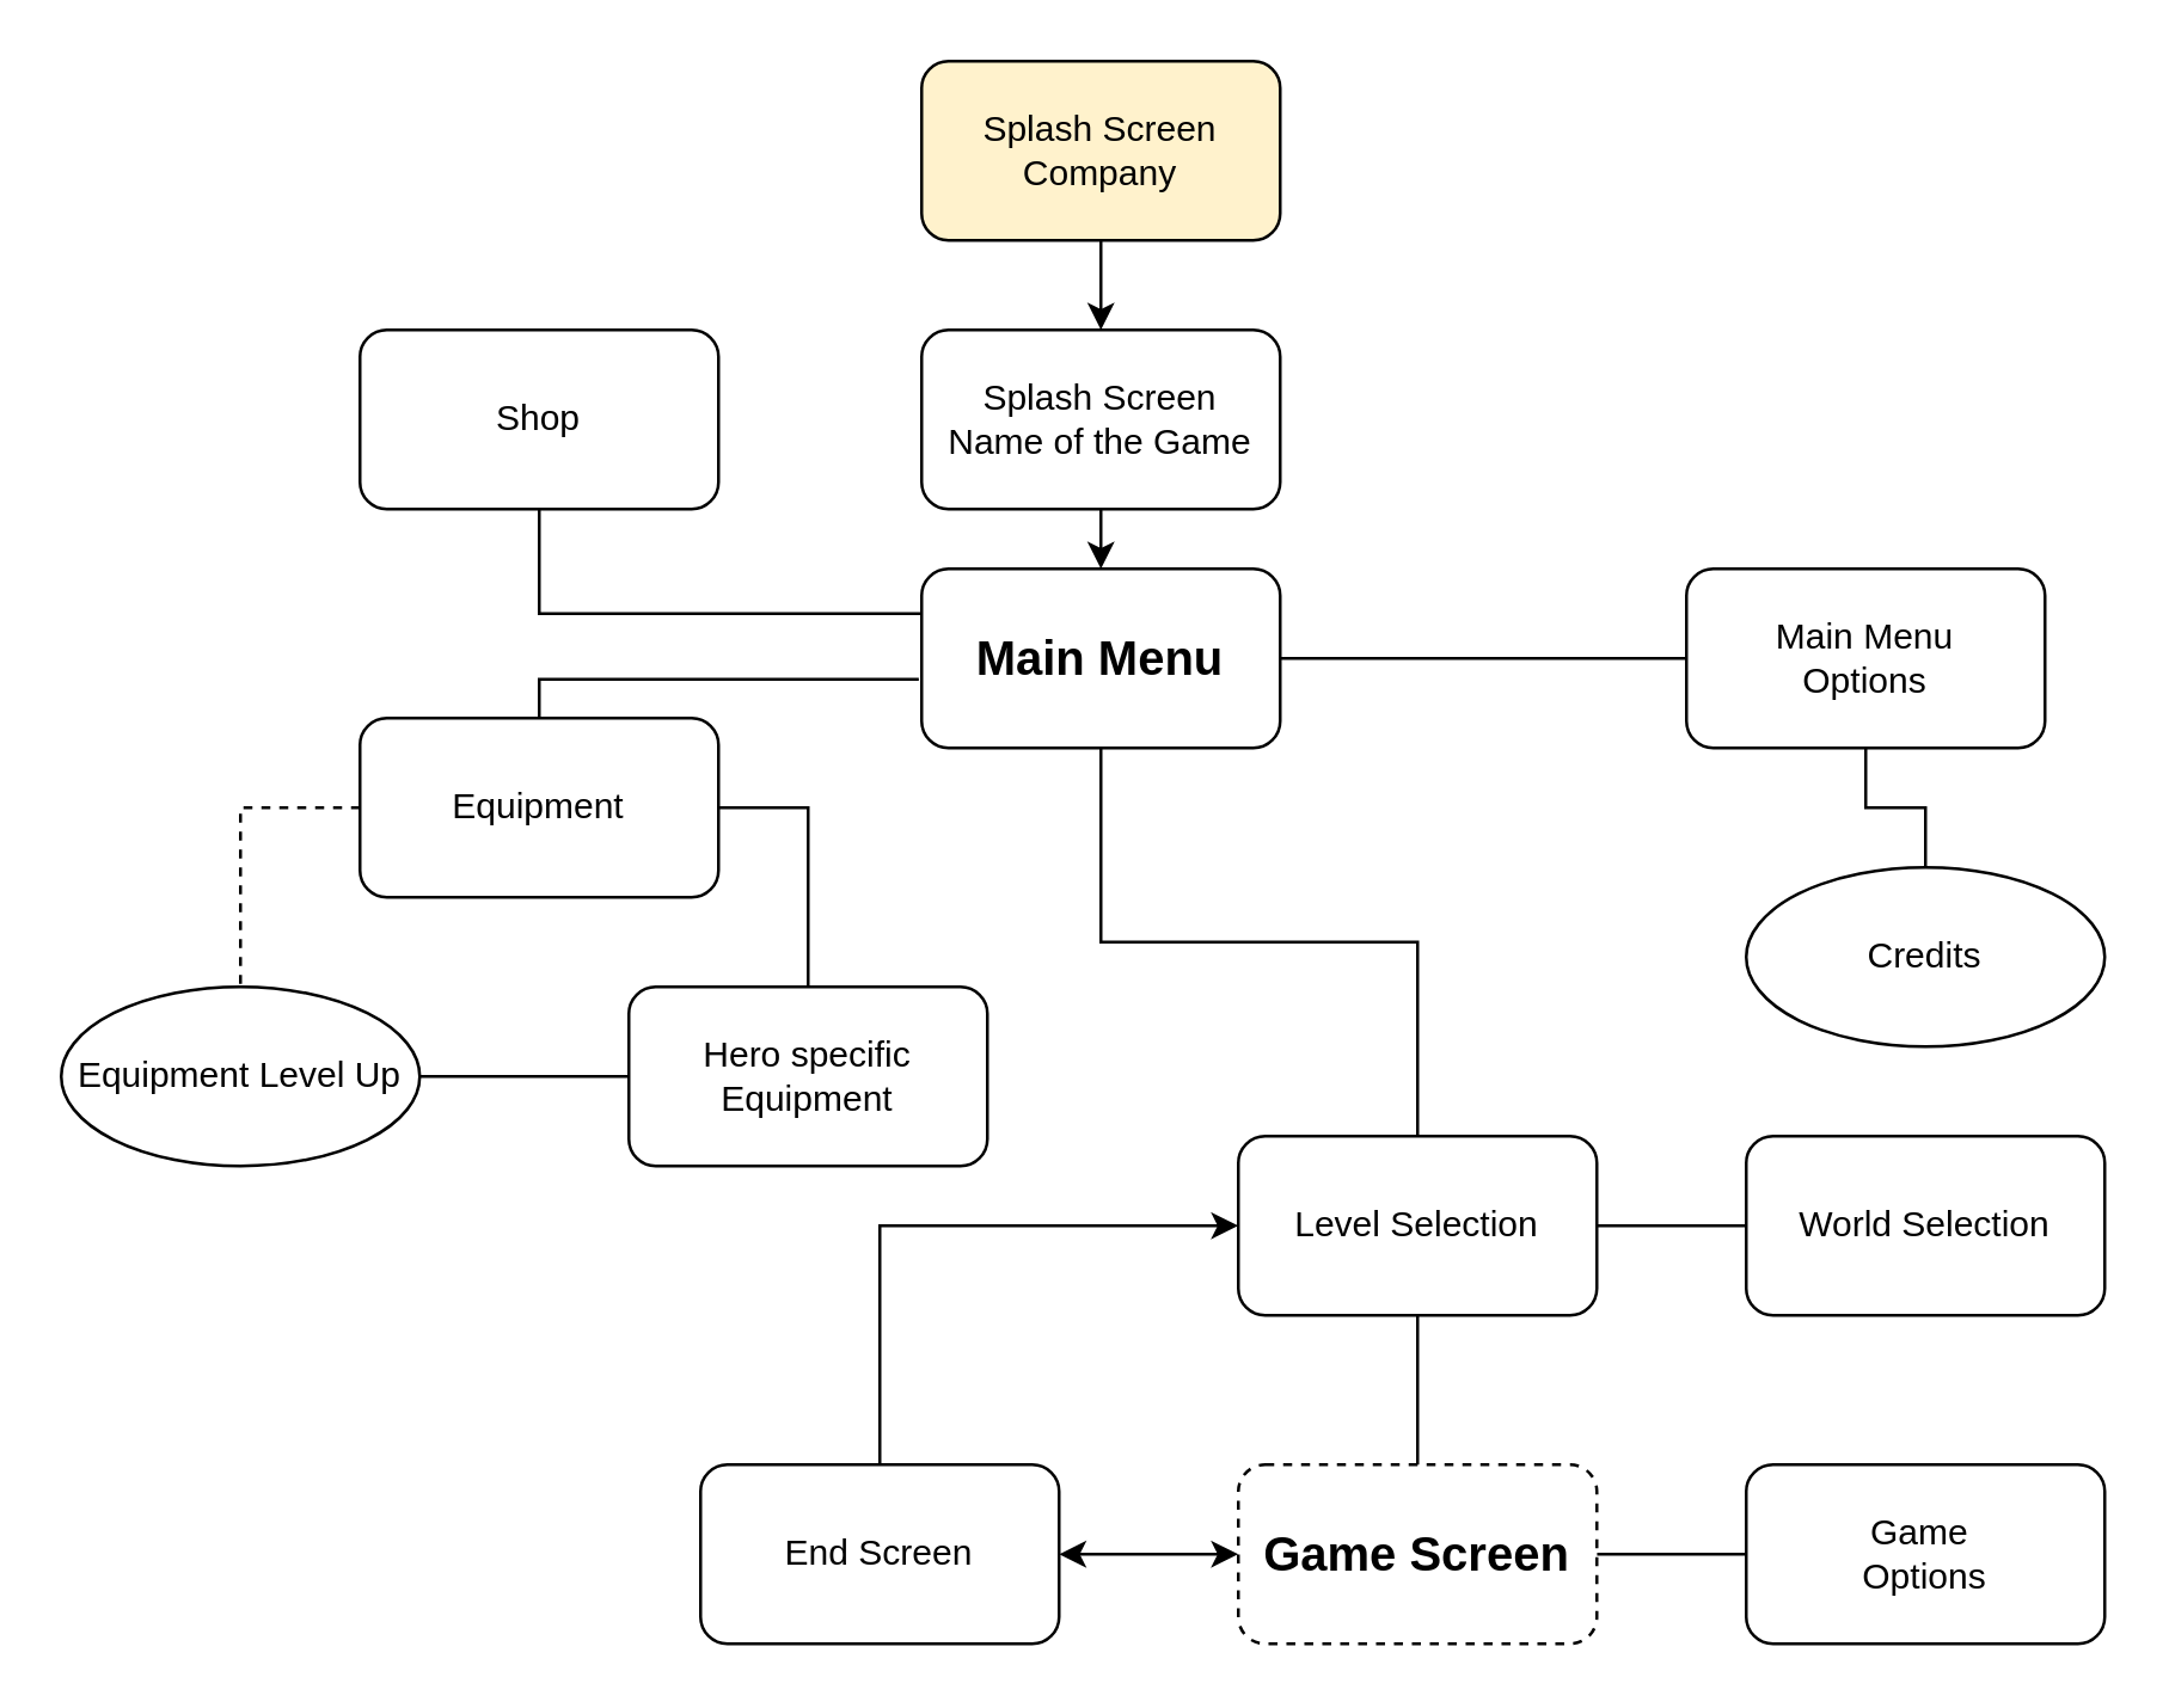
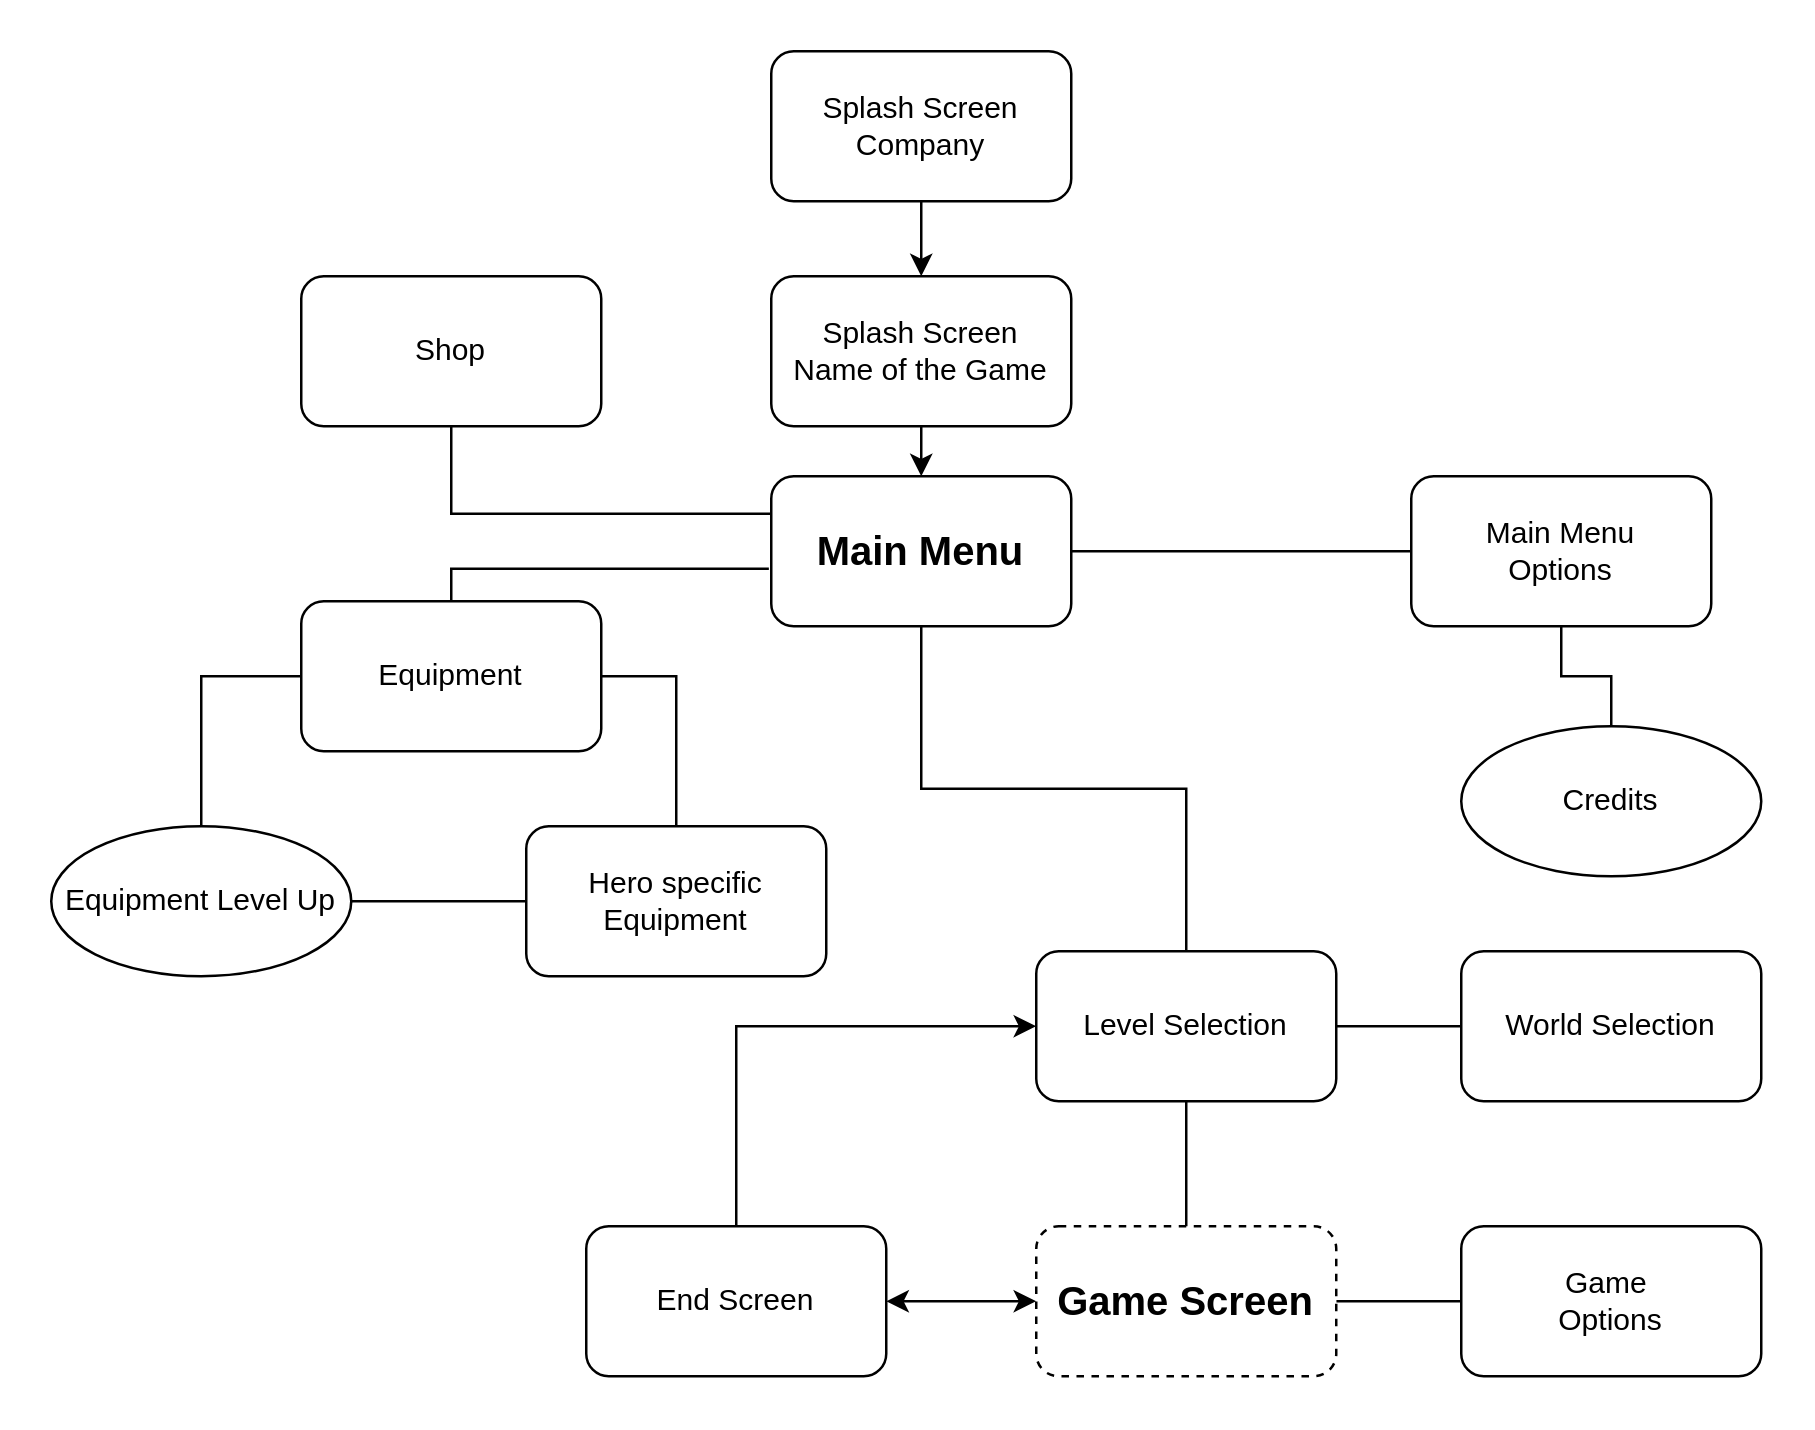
- <mxCell id="3" value="Splash Screen&lt;br&gt;Company" style="rounded=1;whiteSpace=wrap;html=1;fillColor=#fff2cc;" vertex="1" parent="1"><mxGeometry x="308" y="20" width="120" height="60" as="geometry" /></mxCell>
+ <mxCell id="3" value="Splash Screen&lt;br&gt;Company" style="rounded=1;whiteSpace=wrap;html=1;" vertex="1" parent="1"><mxGeometry x="308" y="20" width="120" height="60" as="geometry" /></mxCell>
- <mxCell id="15" style="edgeStyle=orthogonalEdgeStyle;rounded=0;orthogonalLoop=1;jettySize=auto;html=1;entryX=0.5;entryY=0;entryDx=0;entryDy=0;endArrow=none;endFill=0;dashed=1;" edge="1" parent="1" source="17" target="19"><mxGeometry relative="1" as="geometry"><Array as="points"><mxPoint x="80" y="270" /></Array></mxGeometry></mxCell>
+ <mxCell id="15" style="edgeStyle=orthogonalEdgeStyle;rounded=0;orthogonalLoop=1;jettySize=auto;html=1;entryX=0.5;entryY=0;entryDx=0;entryDy=0;endArrow=none;endFill=0;" edge="1" parent="1" source="17" target="19"><mxGeometry relative="1" as="geometry"><Array as="points"><mxPoint x="80" y="270" /></Array></mxGeometry></mxCell>
